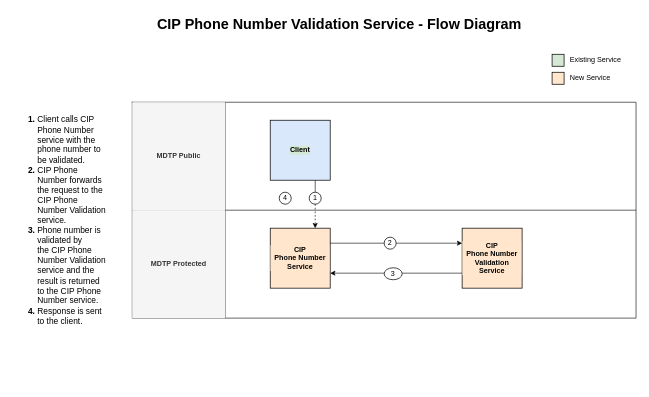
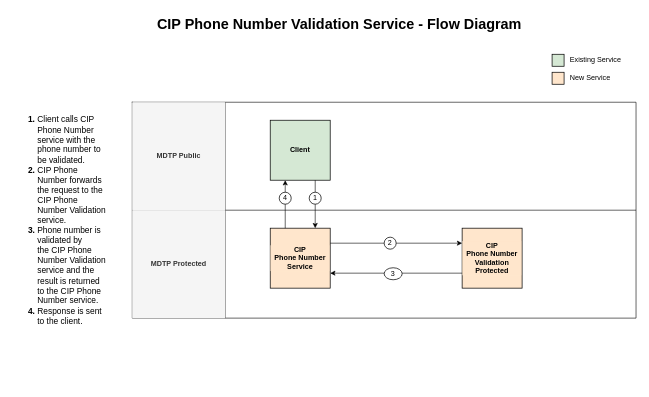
- <mxCell id="9" value="Client" style="whiteSpace=wrap;html=1;aspect=fixed;labelBackgroundColor=#D5E8D4;fillColor=#dae8fc;strokeColor=#000000;fontStyle=1;strokeWidth=1.2;" parent="1" vertex="1"><mxGeometry x="450" y="200" width="100" height="100" as="geometry" /></mxCell>
+ <mxCell id="9" value="Client" style="whiteSpace=wrap;html=1;aspect=fixed;labelBackgroundColor=#D5E8D4;fillColor=#d5e8d4;strokeColor=#000000;fontStyle=1;strokeWidth=1.2;" parent="1" vertex="1"><mxGeometry x="450" y="200" width="100" height="100" as="geometry" /></mxCell>
+ <mxCell id="21" value="" style="endArrow=classic;html=1;rounded=0;entryX=0.25;entryY=1;entryDx=0;entryDy=0;exitX=0.25;exitY=0;exitDx=0;exitDy=0;" edge="1" parent="1" source="10" target="9"><mxGeometry width="50" height="50" relative="1" as="geometry"><mxPoint x="540" y="360" as="sourcePoint" /><mxPoint x="590" y="310" as="targetPoint" /></mxGeometry></mxCell>
- <mxCell id="22" value="" style="endArrow=classic;html=1;rounded=0;exitX=0.5;exitY=1;exitDx=0;exitDy=0;startArrow=none;entryX=0.75;entryY=0;entryDx=0;entryDy=0;dashed=1;" parent="1" source="23" edge="1" target="10"><mxGeometry width="50" height="50" relative="1" as="geometry"><mxPoint x="501" y="300" as="sourcePoint" /><mxPoint x="500" y="380" as="targetPoint" /></mxGeometry></mxCell>
+ <mxCell id="22" value="" style="endArrow=classic;html=1;rounded=0;exitX=0.5;exitY=1;exitDx=0;exitDy=0;startArrow=none;entryX=0.75;entryY=0;entryDx=0;entryDy=0;" parent="1" source="23" edge="1" target="10"><mxGeometry width="50" height="50" relative="1" as="geometry"><mxPoint x="501" y="300" as="sourcePoint" /><mxPoint x="500" y="380" as="targetPoint" /></mxGeometry></mxCell>
- <mxCell id="11" value="CIP&lt;br&gt;Phone Number&lt;br&gt;Validation Service" style="whiteSpace=wrap;html=1;aspect=fixed;labelBackgroundColor=#FFE6CC;fillColor=#FFE6CC;strokeColor=#000000;fontStyle=1;strokeWidth=1.2;" parent="1" vertex="1"><mxGeometry x="770" y="380" width="100" height="100" as="geometry" /></mxCell>
+ <mxCell id="11" value="CIP&lt;br&gt;Phone Number&lt;br&gt;Validation Protected" style="whiteSpace=wrap;html=1;aspect=fixed;labelBackgroundColor=#FFE6CC;fillColor=#FFE6CC;strokeColor=#000000;fontStyle=1;strokeWidth=1.2;" parent="1" vertex="1"><mxGeometry x="770" y="380" width="100" height="100" as="geometry" /></mxCell>
